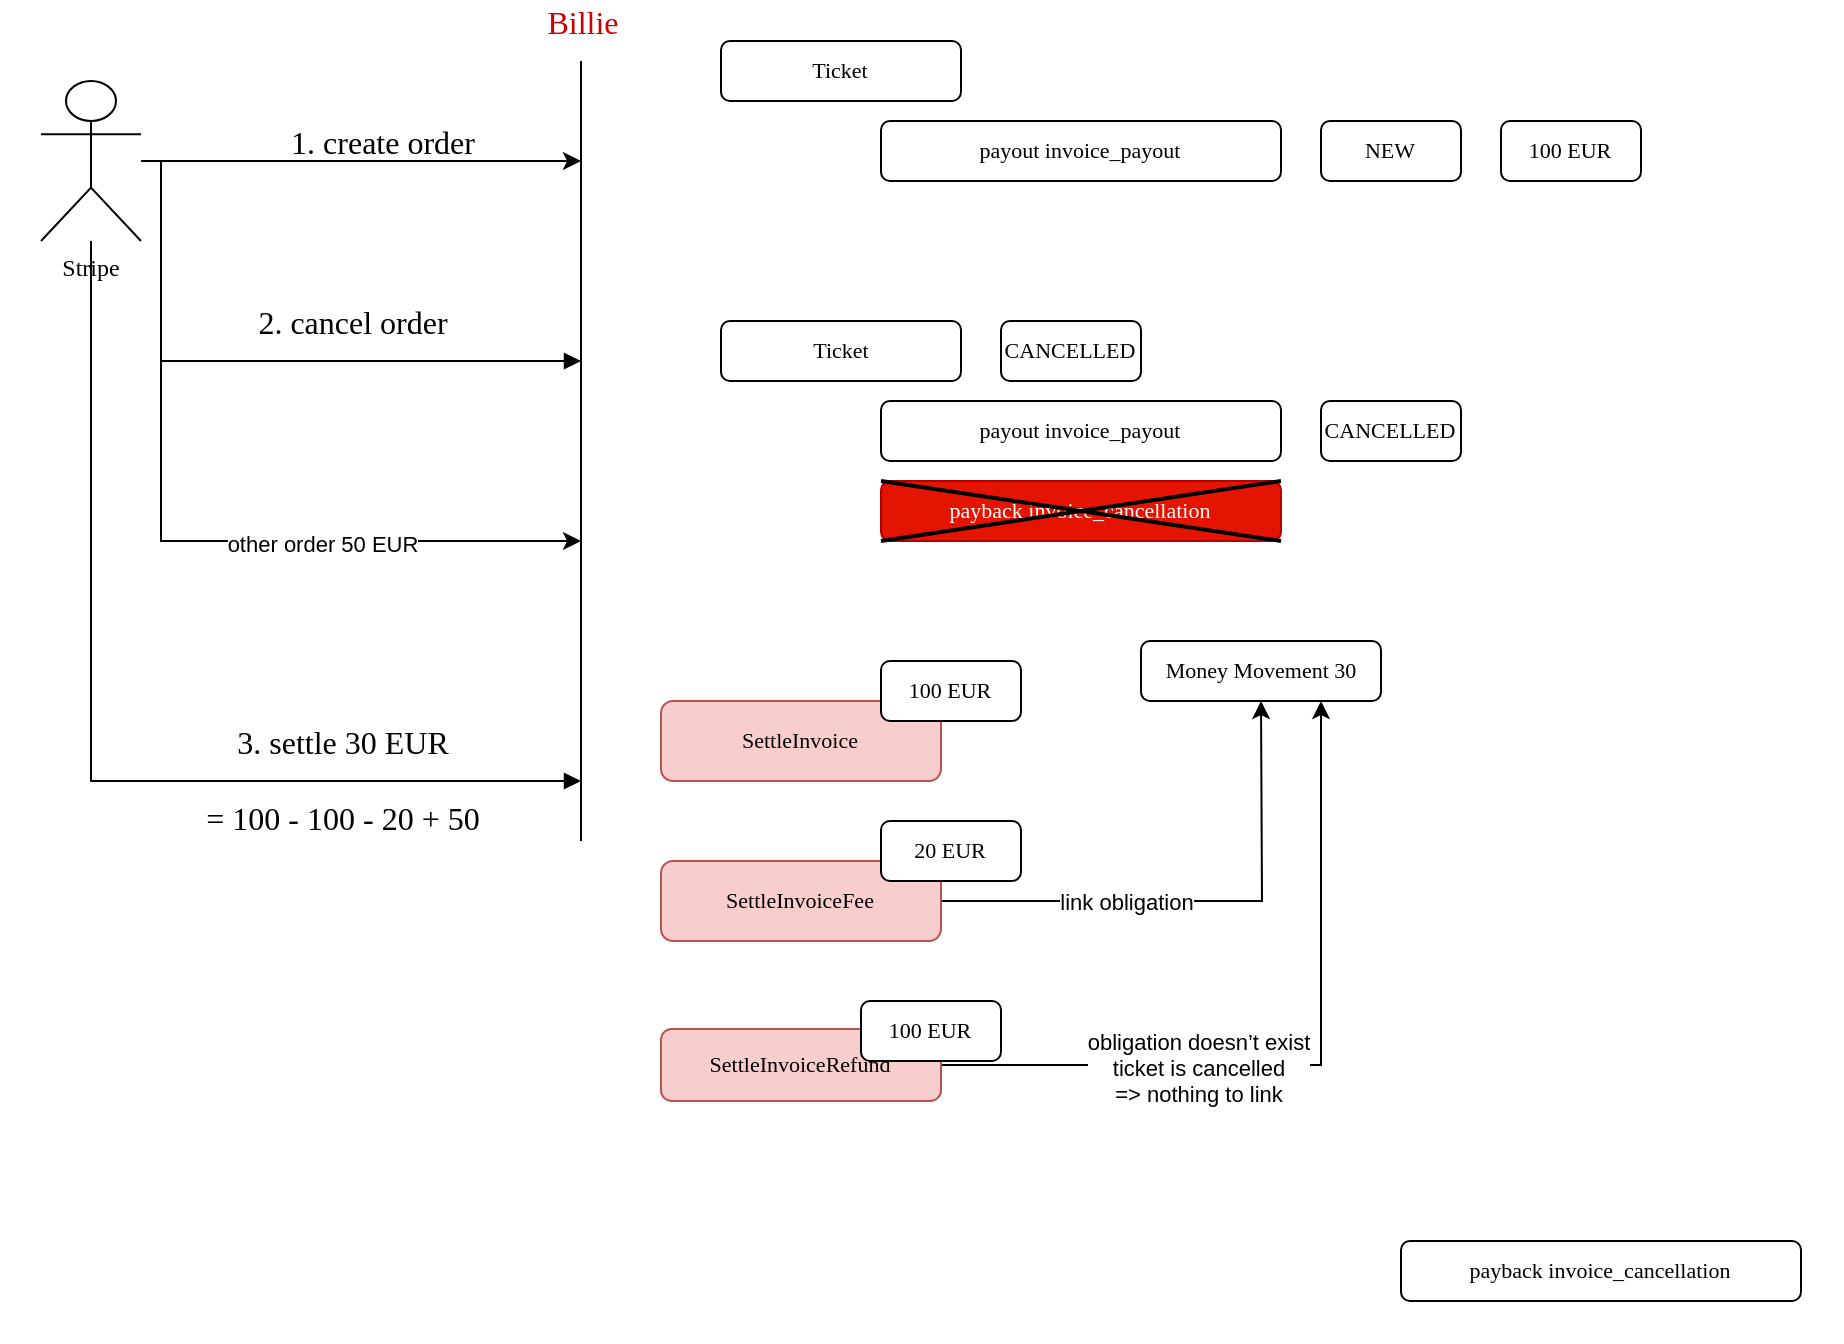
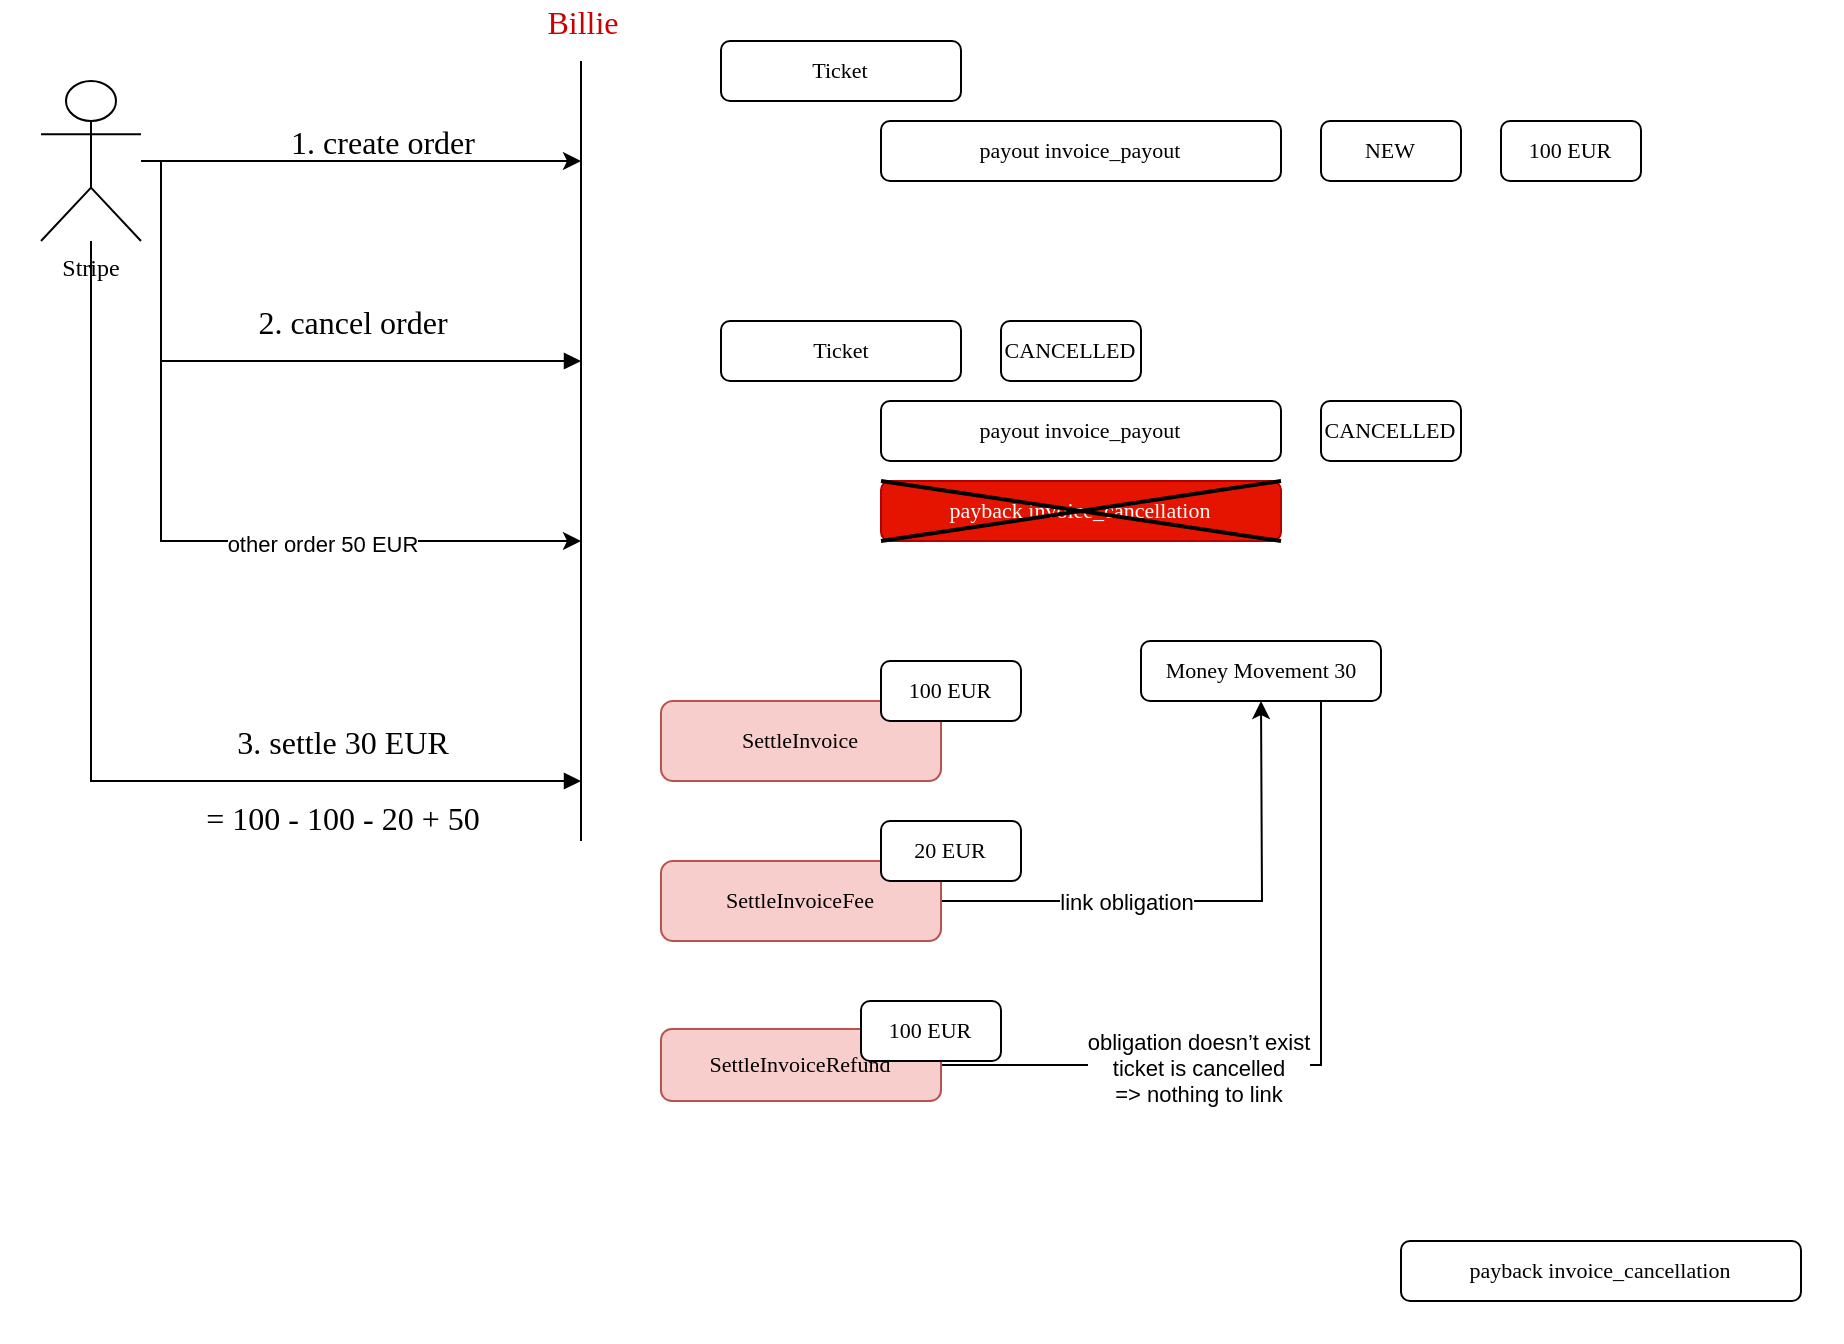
- <mxCell id="19" style="edgeStyle=orthogonalEdgeStyle;rounded=0;orthogonalLoop=1;jettySize=auto;html=1;entryX=0.75;entryY=1;entryDx=0;entryDy=0;" edge="1" parent="1" source="21" target="35"><mxGeometry relative="1" as="geometry" /></mxCell>
+ <mxCell id="19" style="edgeStyle=orthogonalEdgeStyle;rounded=0;orthogonalLoop=1;jettySize=auto;html=1;entryX=0.75;entryY=1;entryDx=0;entryDy=0;endArrow=none;" edge="1" parent="1" source="21" target="35"><mxGeometry relative="1" as="geometry" /></mxCell>
